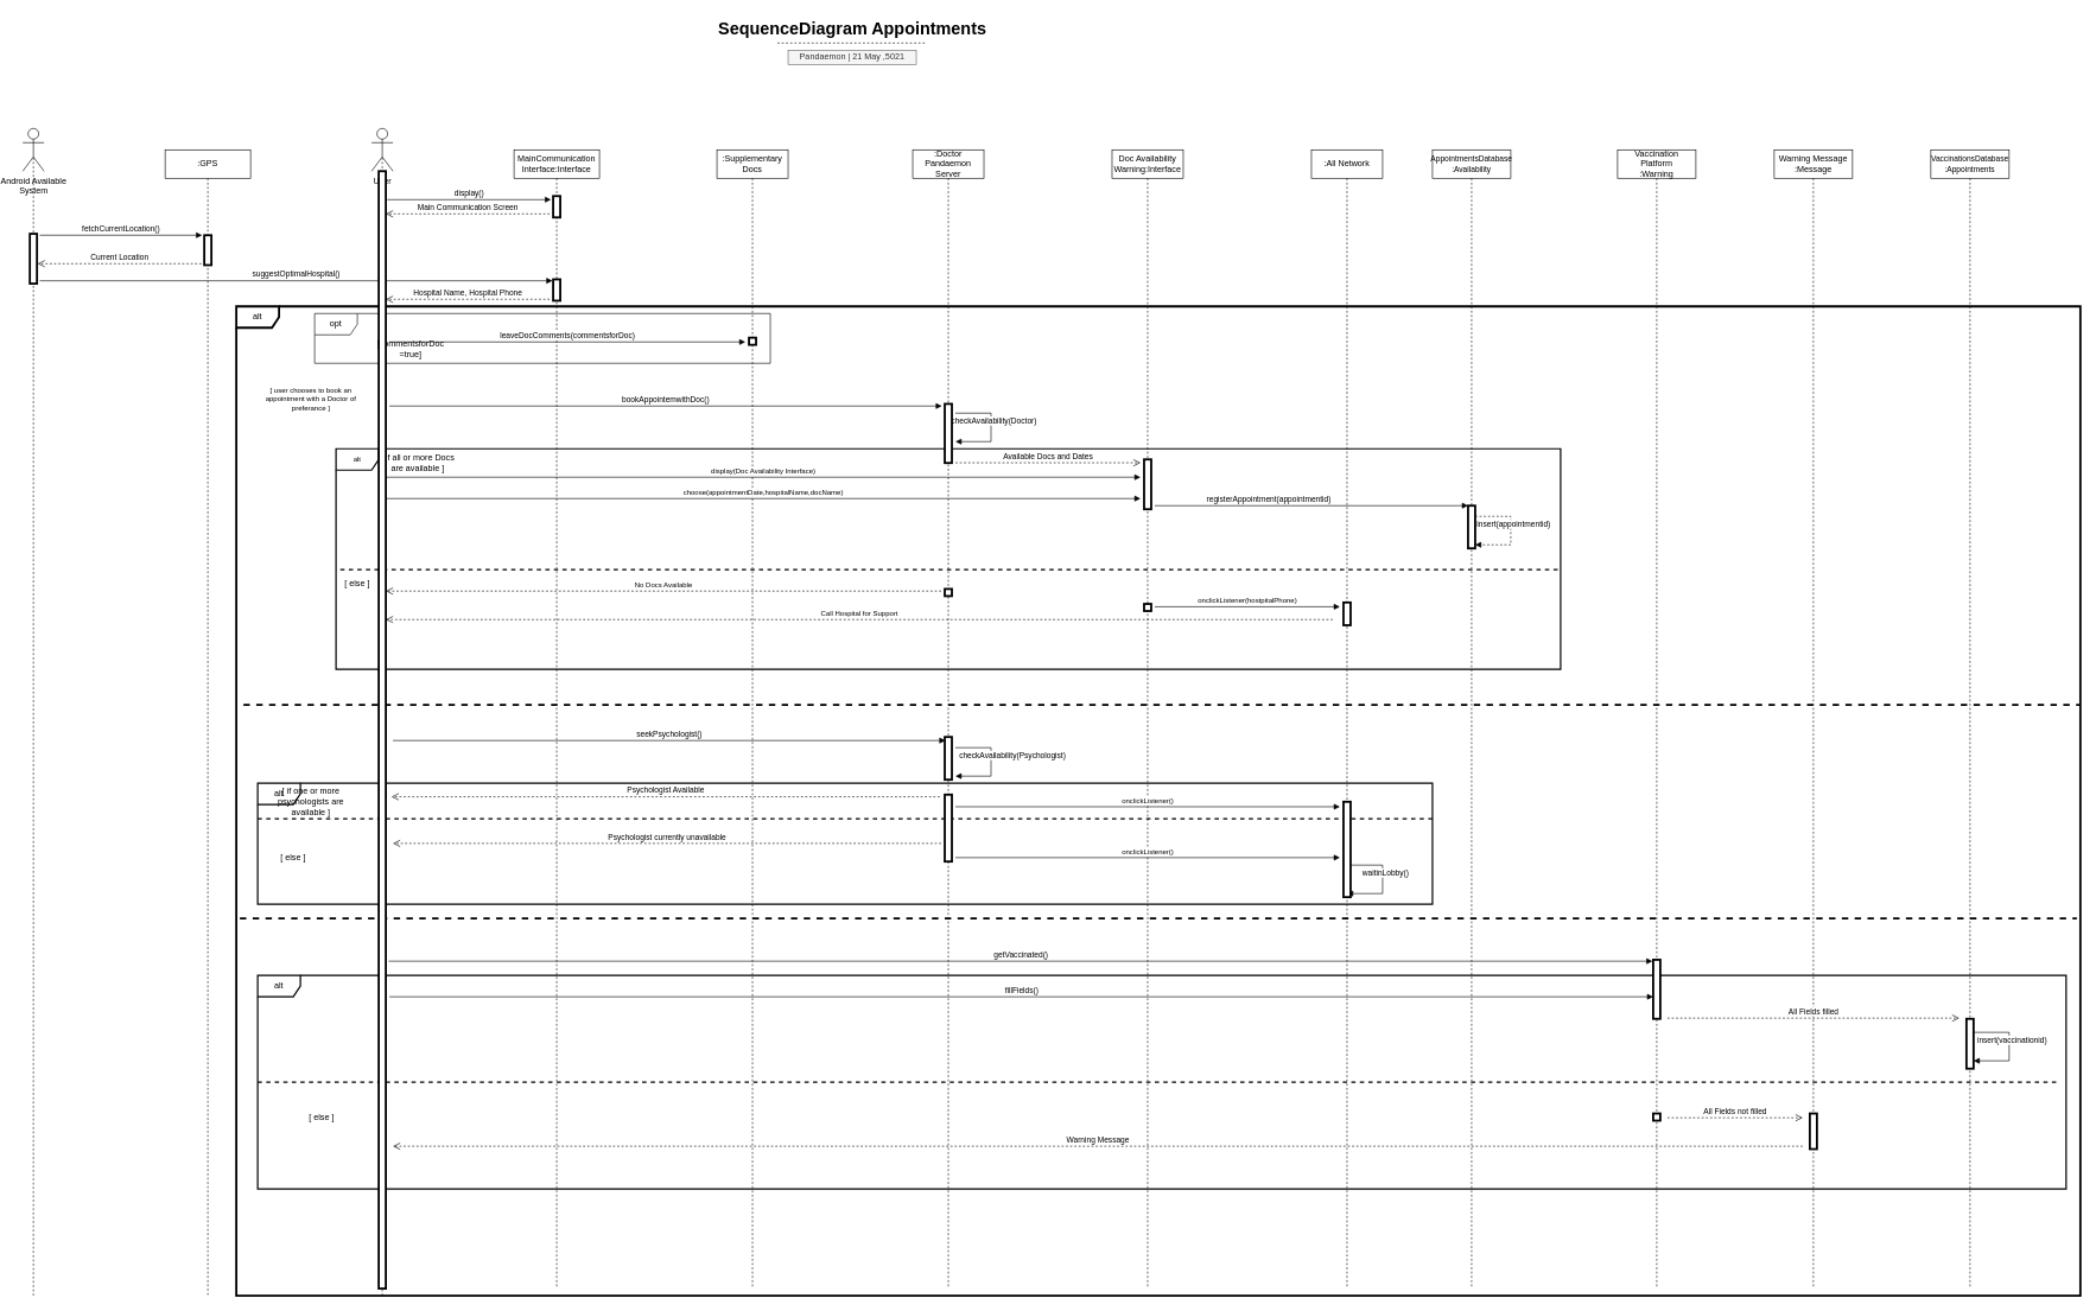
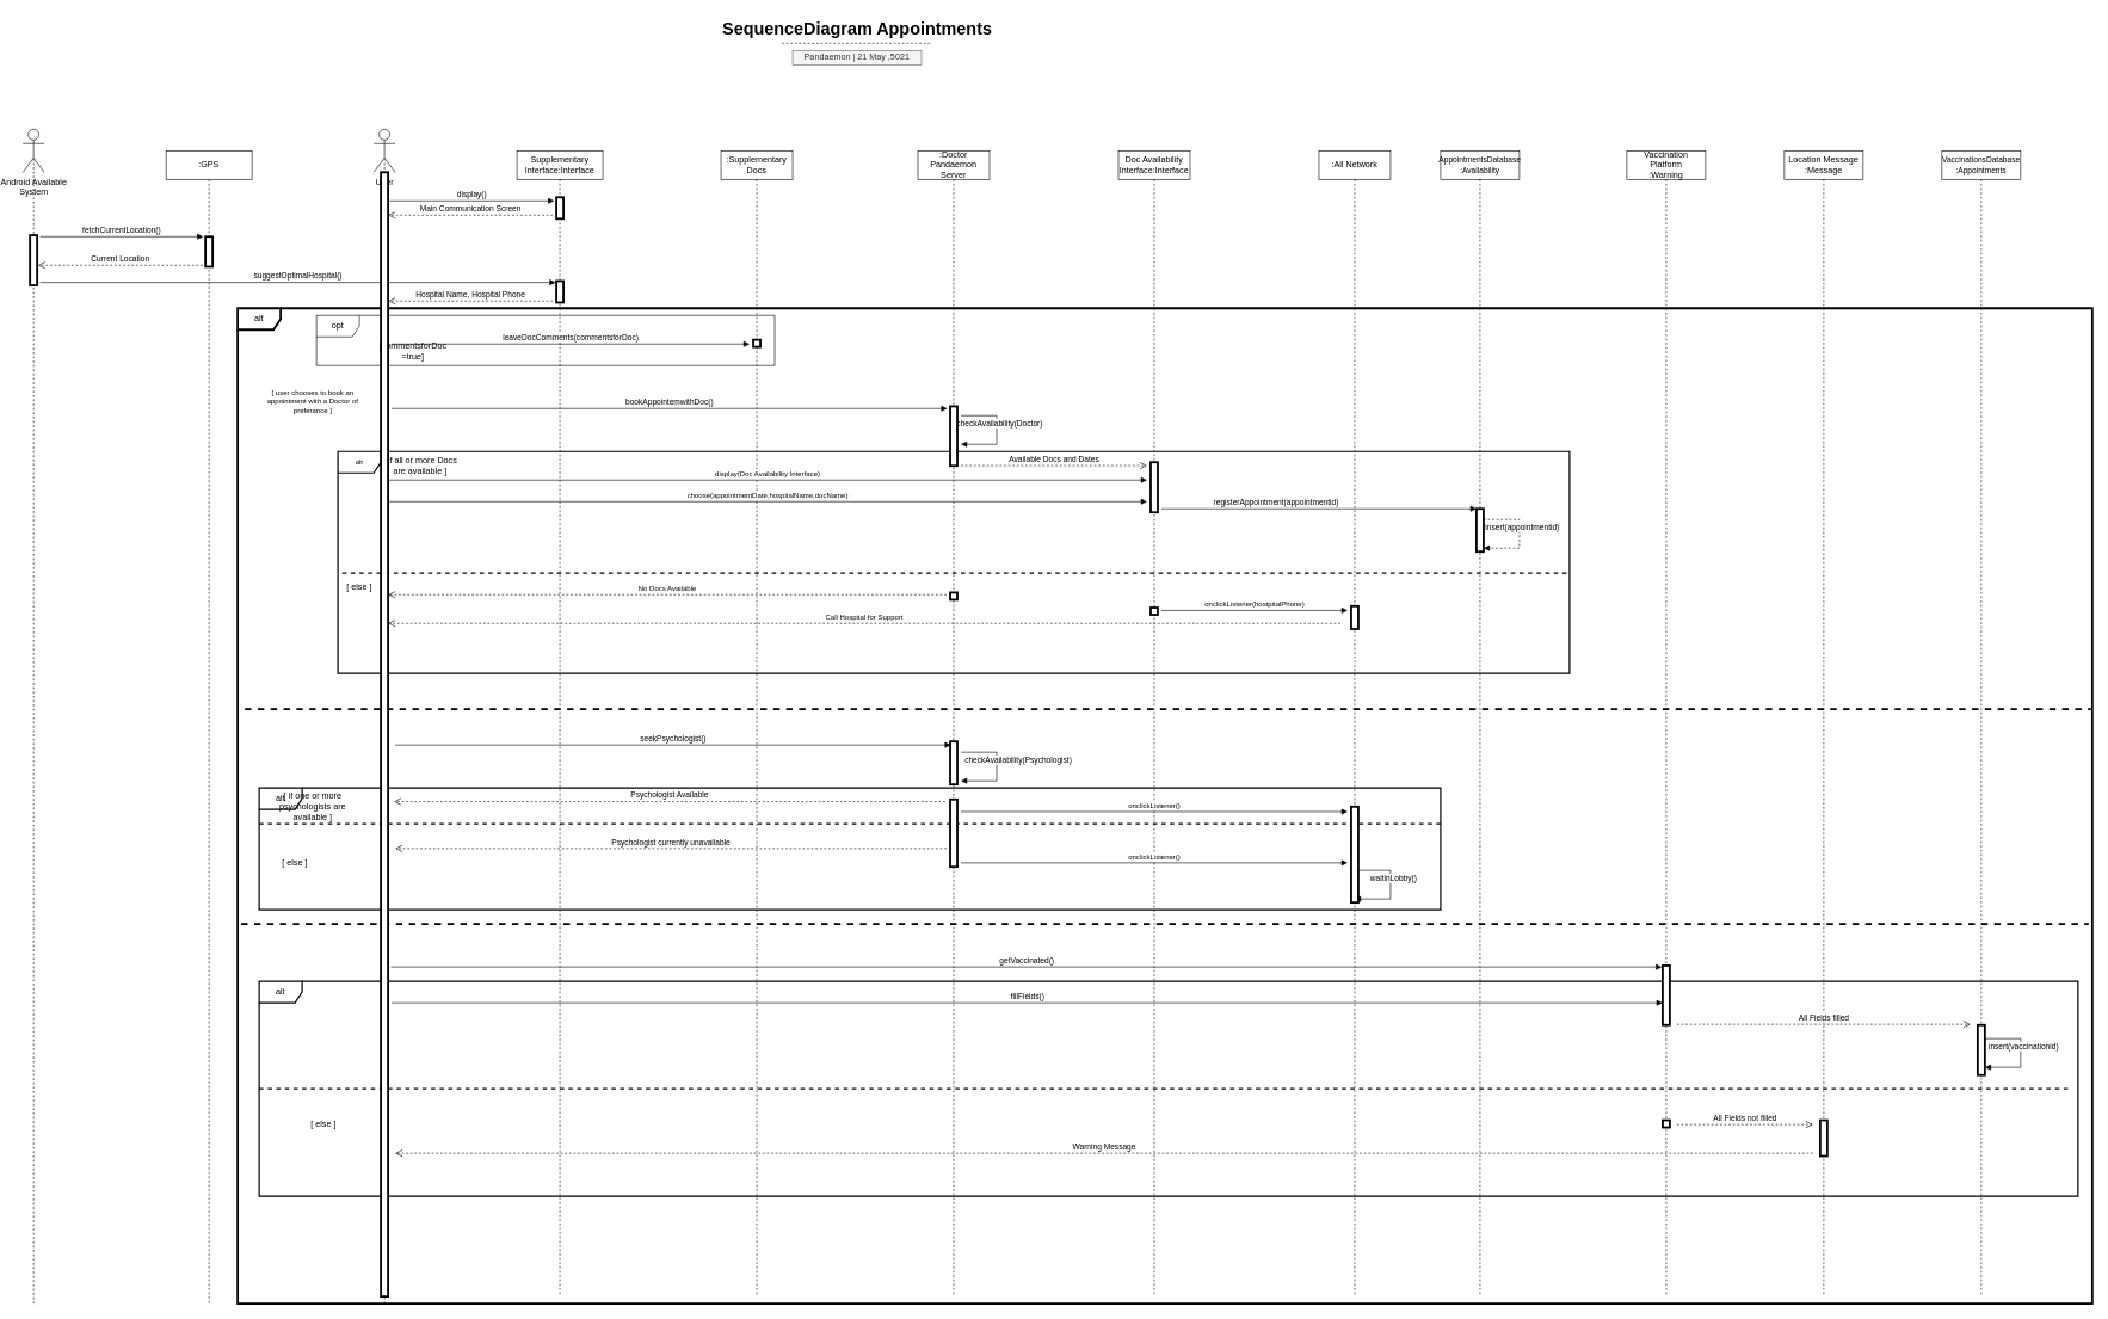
- <mxCell id="11" value="MainCommunication Interface:Interface" style="shape=umlLifeline;perimeter=lifelinePerimeter;whiteSpace=wrap;html=1;container=1;collapsible=0;recursiveResize=0;outlineConnect=0;" parent="1" vertex="1"><mxGeometry x="710" y="210" width="120" height="1600" as="geometry" /></mxCell>
+ <mxCell id="11" value="Supplementary Interface:Interface" style="shape=umlLifeline;perimeter=lifelinePerimeter;whiteSpace=wrap;html=1;container=1;collapsible=0;recursiveResize=0;outlineConnect=0;" parent="1" vertex="1"><mxGeometry x="710" y="210" width="120" height="1600" as="geometry" /></mxCell>
- <mxCell id="17" value="Doc Availability Warning:Interface" style="shape=umlLifeline;perimeter=lifelinePerimeter;whiteSpace=wrap;html=1;container=1;collapsible=0;recursiveResize=0;outlineConnect=0;" parent="1" vertex="1"><mxGeometry x="1550" y="210" width="100" height="1600" as="geometry" /></mxCell>
+ <mxCell id="17" value="Doc Availability Interface:Interface" style="shape=umlLifeline;perimeter=lifelinePerimeter;whiteSpace=wrap;html=1;container=1;collapsible=0;recursiveResize=0;outlineConnect=0;" parent="1" vertex="1"><mxGeometry x="1550" y="210" width="100" height="1600" as="geometry" /></mxCell>
- <mxCell id="21" value="Warning Message&lt;br&gt;:Message" style="shape=umlLifeline;perimeter=lifelinePerimeter;whiteSpace=wrap;html=1;container=1;collapsible=0;recursiveResize=0;outlineConnect=0;" parent="1" vertex="1"><mxGeometry x="2480" y="210" width="110" height="1600" as="geometry" /></mxCell>
+ <mxCell id="21" value="Location Message&lt;br&gt;:Message" style="shape=umlLifeline;perimeter=lifelinePerimeter;whiteSpace=wrap;html=1;container=1;collapsible=0;recursiveResize=0;outlineConnect=0;" parent="1" vertex="1"><mxGeometry x="2480" y="210" width="110" height="1600" as="geometry" /></mxCell>
